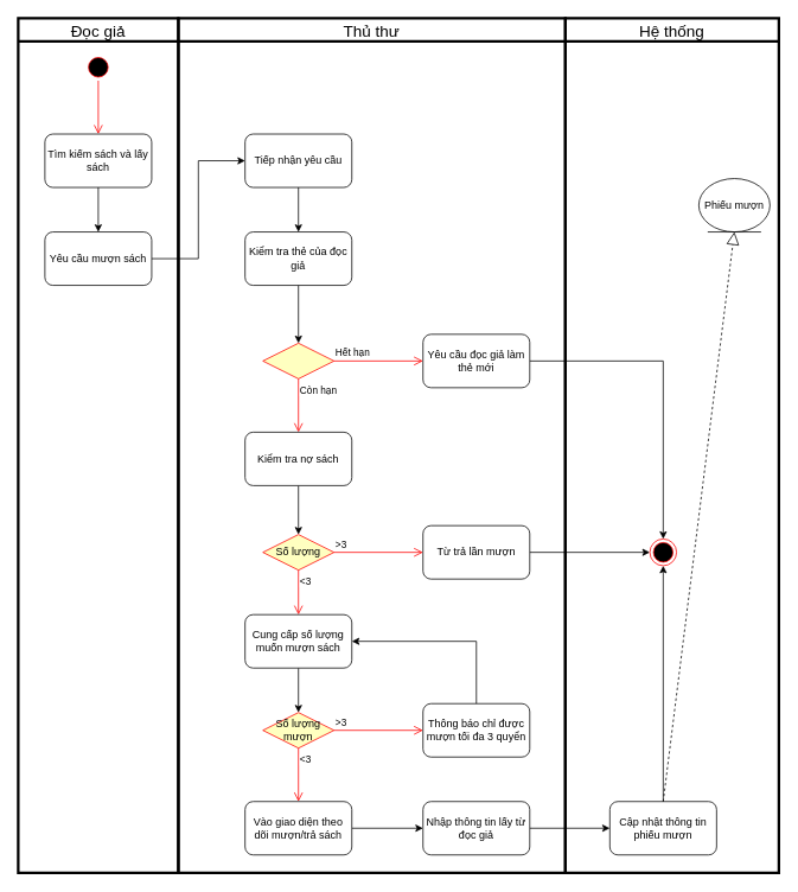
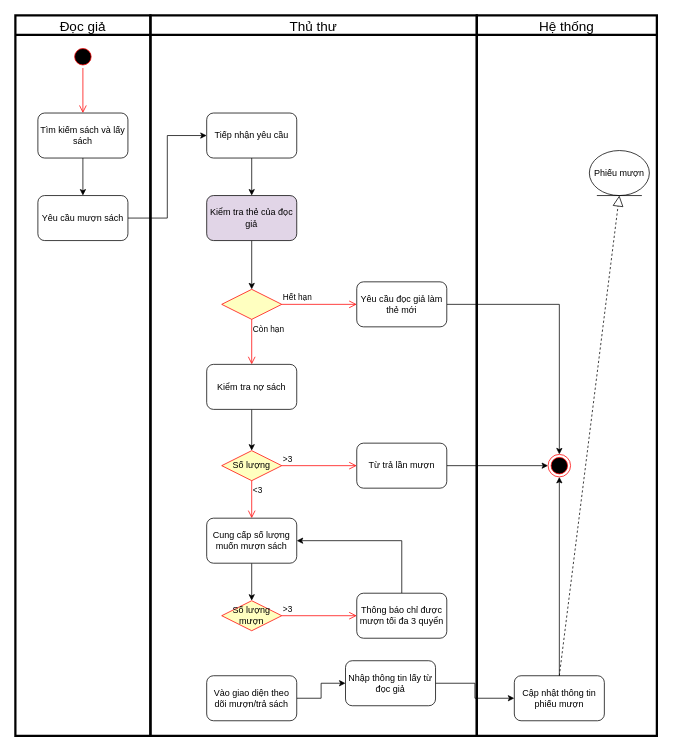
- <mxCell id="11" value="Kiểm tra thẻ của đọc giả" style="rounded=1;whiteSpace=wrap;html=1;" vertex="1" parent="1"><mxGeometry x="275" y="260" width="120" height="60" as="geometry" /></mxCell>
+ <mxCell id="11" value="Kiểm tra thẻ của đọc giả" style="rounded=1;whiteSpace=wrap;html=1;fillColor=#e1d5e7;" vertex="1" parent="1"><mxGeometry x="275" y="260" width="120" height="60" as="geometry" /></mxCell>
- <mxCell id="28" value="&amp;lt;3" style="edgeStyle=orthogonalEdgeStyle;html=1;align=left;verticalAlign=top;endArrow=open;endSize=8;strokeColor=#ff0000;entryX=0.5;entryY=0;entryDx=0;entryDy=0;" edge="1" source="26" parent="1" target="32"><mxGeometry x="-1" relative="1" as="geometry"><mxPoint x="335" y="900" as="targetPoint" /></mxGeometry></mxCell>
- <mxCell id="34" value="Nhập thông tin lấy từ đọc giả" style="rounded=1;whiteSpace=wrap;html=1;" vertex="1" parent="1"><mxGeometry x="475" y="900" width="120" height="60" as="geometry" /></mxCell>
+ <mxCell id="34" value="Nhập thông tin lấy từ đọc giả" style="rounded=1;whiteSpace=wrap;html=1;" vertex="1" parent="1"><mxGeometry x="460" y="880" width="120" height="60" as="geometry" /></mxCell>
